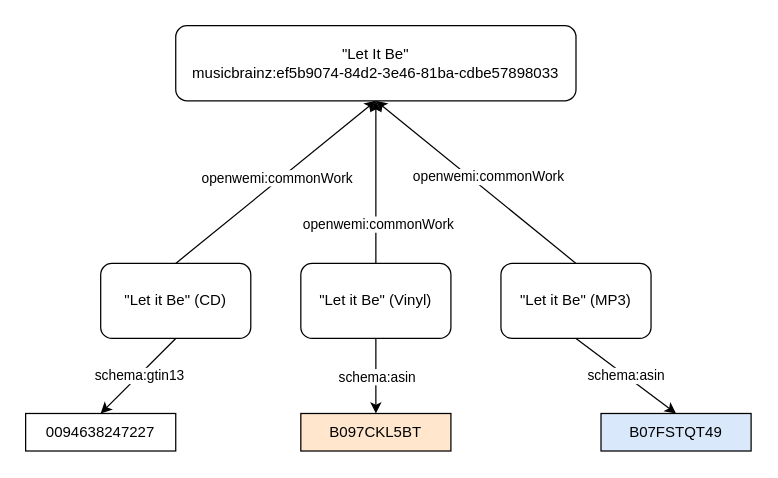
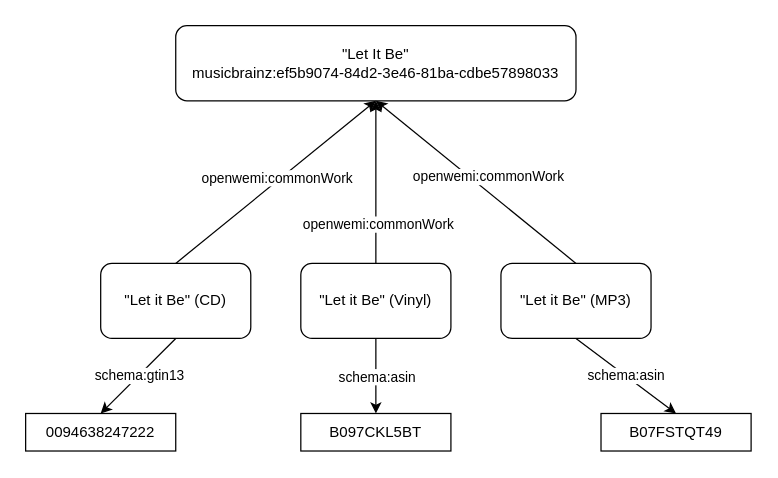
- <mxCell id="6" value="0094638247227" style="rounded=0;whiteSpace=wrap;html=1;" vertex="1" parent="1"><mxGeometry x="20" y="330" width="120" height="30" as="geometry" /></mxCell>
+ <mxCell id="6" value="0094638247222" style="rounded=0;whiteSpace=wrap;html=1;" vertex="1" parent="1"><mxGeometry x="20" y="330" width="120" height="30" as="geometry" /></mxCell>
- <mxCell id="12" value="B097CKL5BT" style="rounded=0;whiteSpace=wrap;html=1;fillColor=#ffe6cc;" vertex="1" parent="1"><mxGeometry x="240" y="330" width="120" height="30" as="geometry" /></mxCell>
+ <mxCell id="12" value="B097CKL5BT" style="rounded=0;whiteSpace=wrap;html=1;" vertex="1" parent="1"><mxGeometry x="240" y="330" width="120" height="30" as="geometry" /></mxCell>
- <mxCell id="7" value="B07FSTQT49" style="rounded=0;whiteSpace=wrap;html=1;fillColor=#dae8fc;" vertex="1" parent="1"><mxGeometry x="480" y="330" width="120" height="30" as="geometry" /></mxCell>
+ <mxCell id="7" value="B07FSTQT49" style="rounded=0;whiteSpace=wrap;html=1;" vertex="1" parent="1"><mxGeometry x="480" y="330" width="120" height="30" as="geometry" /></mxCell>
